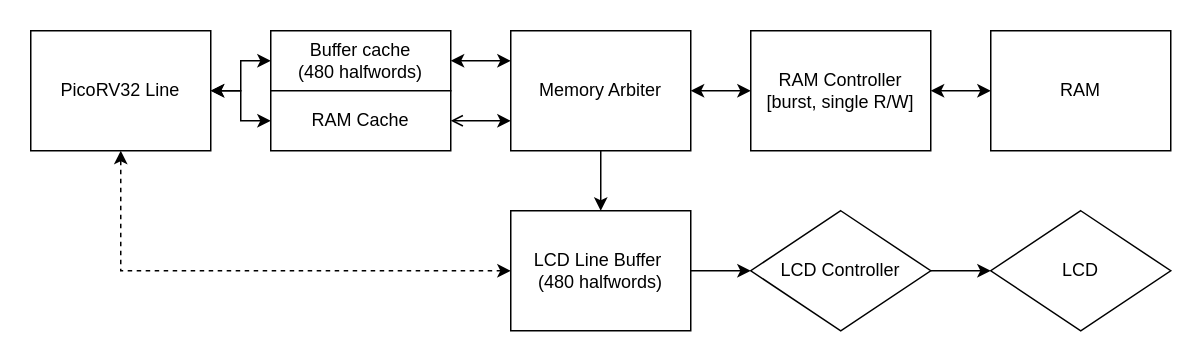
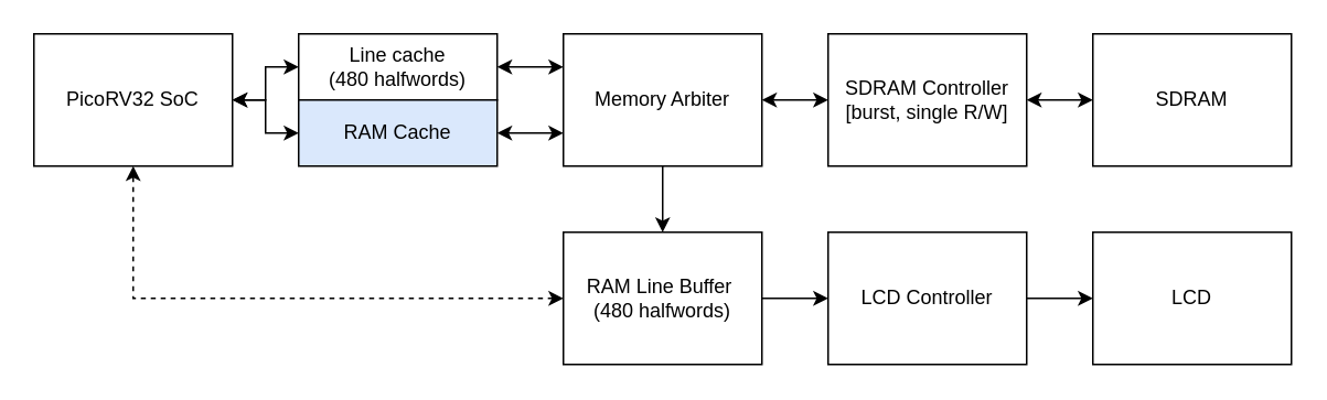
- <mxCell id="16" value="Buffer cache &lt;br&gt;(480 halfwords)" style="rounded=0;whiteSpace=wrap;html=1;" parent="1" vertex="1"><mxGeometry x="180" y="20" width="120" height="40" as="geometry" /></mxCell>
+ <mxCell id="16" value="Line cache &lt;br&gt;(480 halfwords)" style="rounded=0;whiteSpace=wrap;html=1;" parent="1" vertex="1"><mxGeometry x="180" y="20" width="120" height="40" as="geometry" /></mxCell>
- <mxCell id="19" value="PicoRV32 Line" style="rounded=0;whiteSpace=wrap;html=1;" parent="1" vertex="1"><mxGeometry x="20" y="20" width="120" height="80" as="geometry" /></mxCell>
+ <mxCell id="19" value="PicoRV32 SoC" style="rounded=0;whiteSpace=wrap;html=1;" parent="1" vertex="1"><mxGeometry x="20" y="20" width="120" height="80" as="geometry" /></mxCell>
- <mxCell id="4" value="RAM Controller&lt;br&gt;[burst, single R/W]" style="rounded=0;whiteSpace=wrap;html=1;" parent="1" vertex="1"><mxGeometry x="500" y="20" width="120" height="80" as="geometry" /></mxCell>
+ <mxCell id="4" value="SDRAM Controller&lt;br&gt;[burst, single R/W]" style="rounded=0;whiteSpace=wrap;html=1;" parent="1" vertex="1"><mxGeometry x="500" y="20" width="120" height="80" as="geometry" /></mxCell>
- <mxCell id="3" value="RAM" style="rounded=0;whiteSpace=wrap;html=1;" parent="1" vertex="1"><mxGeometry x="660" y="20" width="120" height="80" as="geometry" /></mxCell>
+ <mxCell id="3" value="SDRAM" style="rounded=0;whiteSpace=wrap;html=1;" parent="1" vertex="1"><mxGeometry x="660" y="20" width="120" height="80" as="geometry" /></mxCell>
- <mxCell id="20" value="RAM Cache" style="rounded=0;whiteSpace=wrap;html=1;" parent="1" vertex="1"><mxGeometry x="180" y="60" width="120" height="40" as="geometry" /></mxCell>
+ <mxCell id="20" value="RAM Cache" style="rounded=0;whiteSpace=wrap;html=1;fillColor=#dae8fc;" parent="1" vertex="1"><mxGeometry x="180" y="60" width="120" height="40" as="geometry" /></mxCell>
- <mxCell id="6" style="edgeStyle=orthogonalEdgeStyle;rounded=0;orthogonalLoop=1;jettySize=auto;html=1;entryX=1;entryY=0.5;entryDx=0;entryDy=0;startArrow=classic;startFill=1;endArrow=open;endFill=1;exitX=0;exitY=0.75;exitDx=0;exitDy=0;" parent="1" source="7" target="20" edge="1"><mxGeometry relative="1" as="geometry" /></mxCell>
+ <mxCell id="6" style="edgeStyle=orthogonalEdgeStyle;rounded=0;orthogonalLoop=1;jettySize=auto;html=1;entryX=1;entryY=0.5;entryDx=0;entryDy=0;startArrow=classic;startFill=1;endArrow=classic;endFill=1;exitX=0;exitY=0.75;exitDx=0;exitDy=0;" parent="1" source="7" target="20" edge="1"><mxGeometry relative="1" as="geometry" /></mxCell>
- <mxCell id="10" value="LCD Line Buffer&amp;nbsp;&lt;br&gt;(480 halfwords)" style="rounded=0;whiteSpace=wrap;html=1;" parent="1" vertex="1"><mxGeometry x="340" y="140" width="120" height="80" as="geometry" /></mxCell>
+ <mxCell id="10" value="RAM Line Buffer&amp;nbsp;&lt;br&gt;(480 halfwords)" style="rounded=0;whiteSpace=wrap;html=1;" parent="1" vertex="1"><mxGeometry x="340" y="140" width="120" height="80" as="geometry" /></mxCell>
- <mxCell id="14" value="LCD Controller" style="rhombus;whiteSpace=wrap;html=1;" parent="1" vertex="1"><mxGeometry x="500" y="140" width="120" height="80" as="geometry" /></mxCell>
+ <mxCell id="14" value="LCD Controller" style="rounded=0;whiteSpace=wrap;html=1;" parent="1" vertex="1"><mxGeometry x="500" y="140" width="120" height="80" as="geometry" /></mxCell>
- <mxCell id="12" value="LCD" style="rhombus;whiteSpace=wrap;html=1;" parent="1" vertex="1"><mxGeometry x="660" y="140" width="120" height="80" as="geometry" /></mxCell>
+ <mxCell id="12" value="LCD" style="rounded=0;whiteSpace=wrap;html=1;" parent="1" vertex="1"><mxGeometry x="660" y="140" width="120" height="80" as="geometry" /></mxCell>
